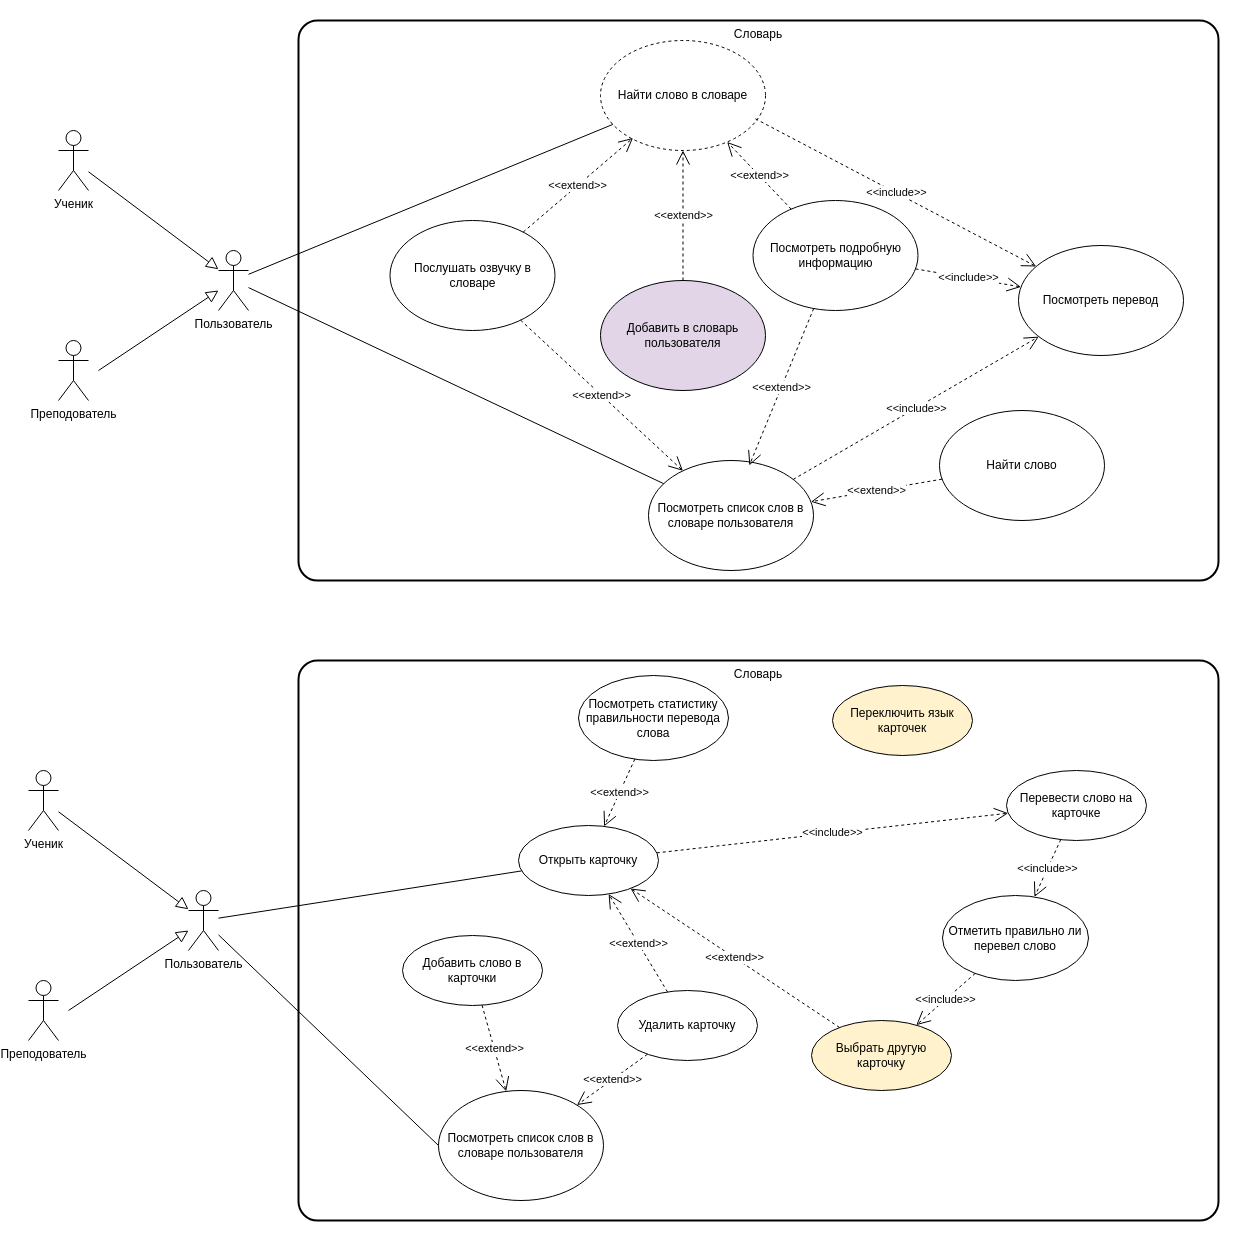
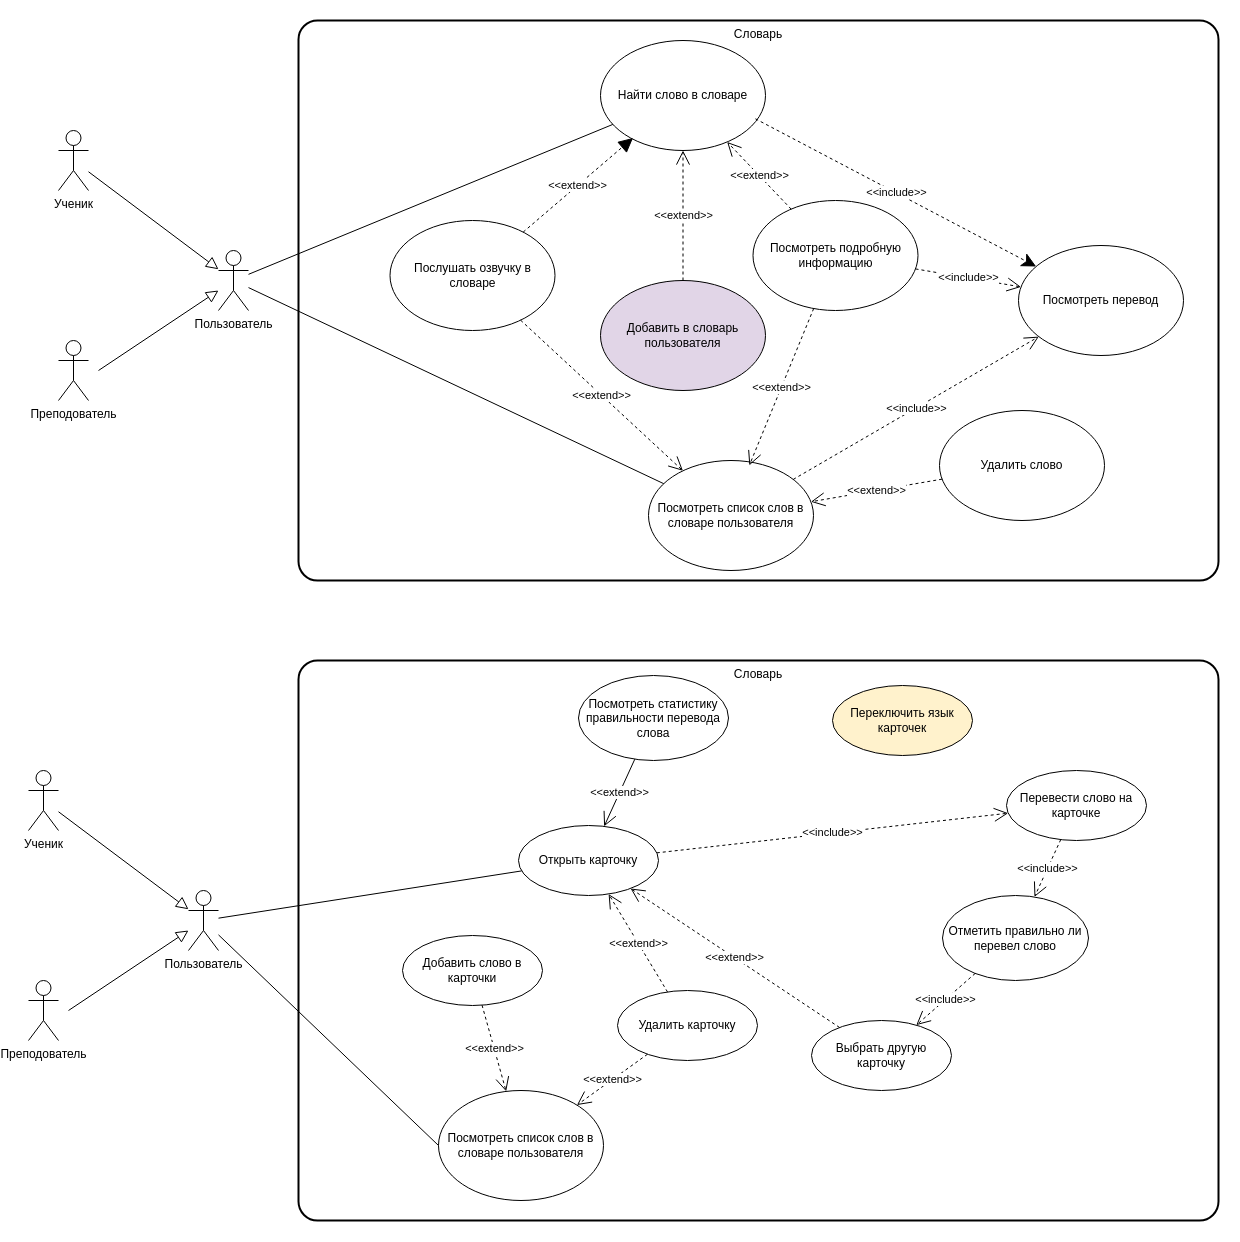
- <mxCell id="32" value="Найти слово в словаре" style="ellipse;whiteSpace=wrap;html=1;dashed=1;" parent="1" vertex="1"><mxGeometry x="592" y="40" width="165" height="110" as="geometry" /></mxCell>
+ <mxCell id="32" value="Найти слово в словаре" style="ellipse;whiteSpace=wrap;html=1;" parent="1" vertex="1"><mxGeometry x="592" y="40" width="165" height="110" as="geometry" /></mxCell>
- <mxCell id="41" value="&amp;lt;&amp;lt;extend&amp;gt;&amp;gt;" style="endArrow=open;endSize=12;dashed=1;html=1;rounded=0;entryX=0.197;entryY=0.886;entryDx=0;entryDy=0;entryPerimeter=0;" parent="1" source="33" target="32" edge="1"><mxGeometry width="160" relative="1" as="geometry"><mxPoint x="551.24" y="189.92" as="sourcePoint" /><mxPoint x="702.24" y="334.92" as="targetPoint" /></mxGeometry></mxCell>
+ <mxCell id="41" value="&amp;lt;&amp;lt;extend&amp;gt;&amp;gt;" style="endArrow=block;endSize=12;dashed=1;html=1;rounded=0;entryX=0.197;entryY=0.886;entryDx=0;entryDy=0;entryPerimeter=0;" parent="1" source="33" target="32" edge="1"><mxGeometry width="160" relative="1" as="geometry"><mxPoint x="551.24" y="189.92" as="sourcePoint" /><mxPoint x="702.24" y="334.92" as="targetPoint" /></mxGeometry></mxCell>
- <mxCell id="47" value="&amp;lt;&amp;lt;include&amp;gt;&amp;gt;" style="endArrow=open;endSize=12;dashed=1;html=1;rounded=0;exitX=0.939;exitY=0.712;exitDx=0;exitDy=0;exitPerimeter=0;" parent="1" source="32" target="36" edge="1"><mxGeometry width="160" relative="1" as="geometry"><mxPoint x="785.39" y="409.93" as="sourcePoint" /><mxPoint x="1137.39" y="373.93" as="targetPoint" /></mxGeometry></mxCell>
+ <mxCell id="47" value="&amp;lt;&amp;lt;include&amp;gt;&amp;gt;" style="endArrow=classic;endSize=12;dashed=1;html=1;rounded=0;exitX=0.939;exitY=0.712;exitDx=0;exitDy=0;exitPerimeter=0;" parent="1" source="32" target="36" edge="1"><mxGeometry width="160" relative="1" as="geometry"><mxPoint x="785.39" y="409.93" as="sourcePoint" /><mxPoint x="1137.39" y="373.93" as="targetPoint" /></mxGeometry></mxCell>
- <mxCell id="37" value="Найти слово" style="ellipse;whiteSpace=wrap;html=1;" parent="1" vertex="1"><mxGeometry x="931" y="410" width="165" height="110" as="geometry" /></mxCell>
+ <mxCell id="37" value="Удалить слово" style="ellipse;whiteSpace=wrap;html=1;" parent="1" vertex="1"><mxGeometry x="931" y="410" width="165" height="110" as="geometry" /></mxCell>
- <mxCell id="21" value="&amp;lt;&amp;lt;extend&amp;gt;&amp;gt;" style="endArrow=open;endSize=12;dashed=1;html=1;rounded=0;" parent="1" source="15" target="11" edge="1"><mxGeometry width="160" relative="1" as="geometry"><mxPoint x="643.181" y="827.255" as="sourcePoint" /><mxPoint x="584" y="695" as="targetPoint" /></mxGeometry></mxCell>
+ <mxCell id="21" value="&amp;lt;&amp;lt;extend&amp;gt;&amp;gt;" style="endArrow=open;endSize=12;dashed=0;html=1;rounded=0;" parent="1" source="15" target="11" edge="1"><mxGeometry width="160" relative="1" as="geometry"><mxPoint x="643.181" y="827.255" as="sourcePoint" /><mxPoint x="584" y="695" as="targetPoint" /></mxGeometry></mxCell>
- <mxCell id="13" value="Выбрать другую карточку" style="ellipse;whiteSpace=wrap;html=1;fillColor=#fff2cc;" parent="1" vertex="1"><mxGeometry x="803" y="1020" width="140" height="70" as="geometry" /></mxCell>
+ <mxCell id="13" value="Выбрать другую карточку" style="ellipse;whiteSpace=wrap;html=1;" parent="1" vertex="1"><mxGeometry x="803" y="1020" width="140" height="70" as="geometry" /></mxCell>
